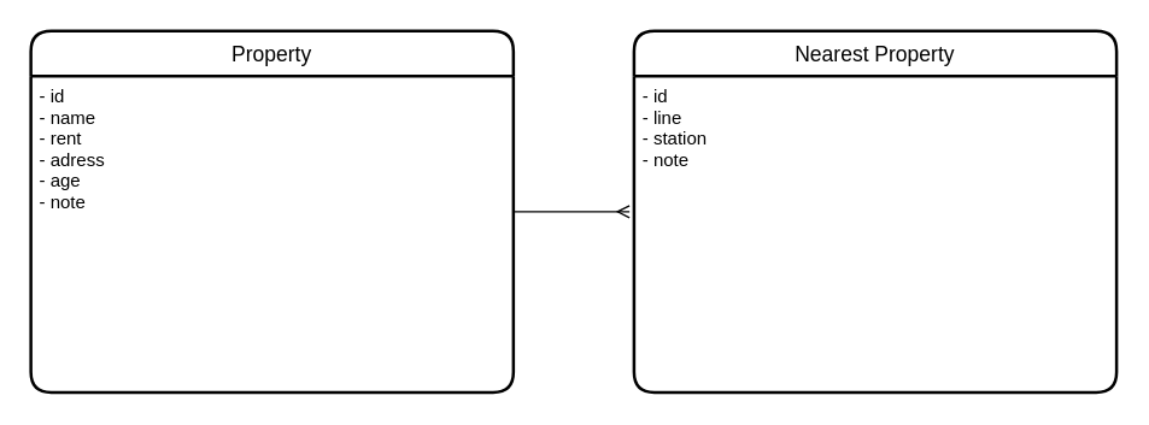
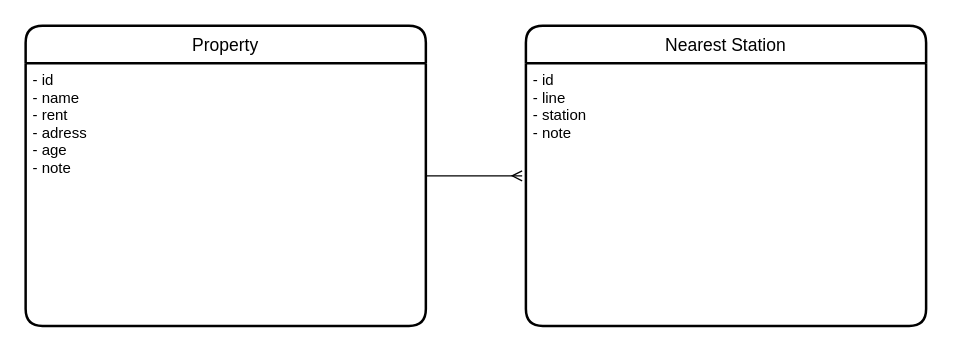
- <mxCell id="4" value="Nearest Property" style="swimlane;childLayout=stackLayout;horizontal=1;startSize=30;horizontalStack=0;rounded=1;fontSize=14;fontStyle=0;strokeWidth=2;resizeParent=0;resizeLast=1;shadow=0;dashed=0;align=center;" vertex="1" parent="1"><mxGeometry x="420" y="20" width="320" height="240" as="geometry" /></mxCell>
+ <mxCell id="4" value="Nearest Station" style="swimlane;childLayout=stackLayout;horizontal=1;startSize=30;horizontalStack=0;rounded=1;fontSize=14;fontStyle=0;strokeWidth=2;resizeParent=0;resizeLast=1;shadow=0;dashed=0;align=center;" vertex="1" parent="1"><mxGeometry x="420" y="20" width="320" height="240" as="geometry" /></mxCell>
